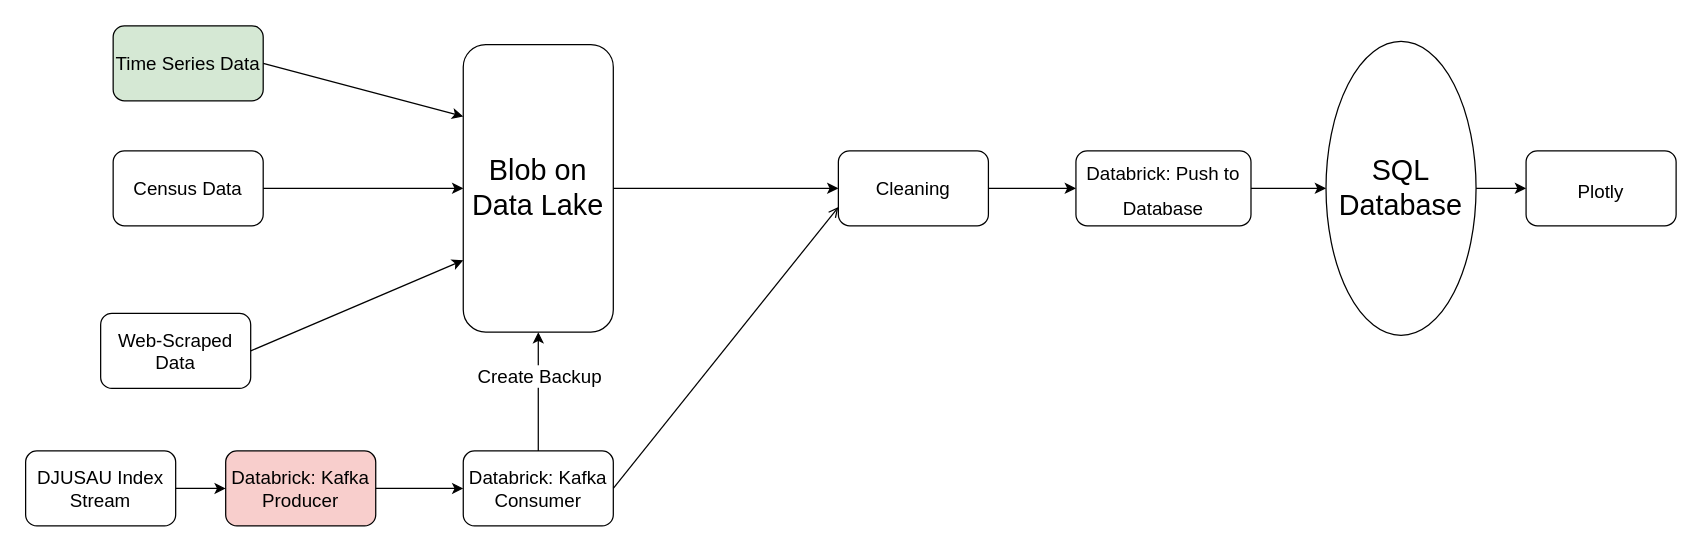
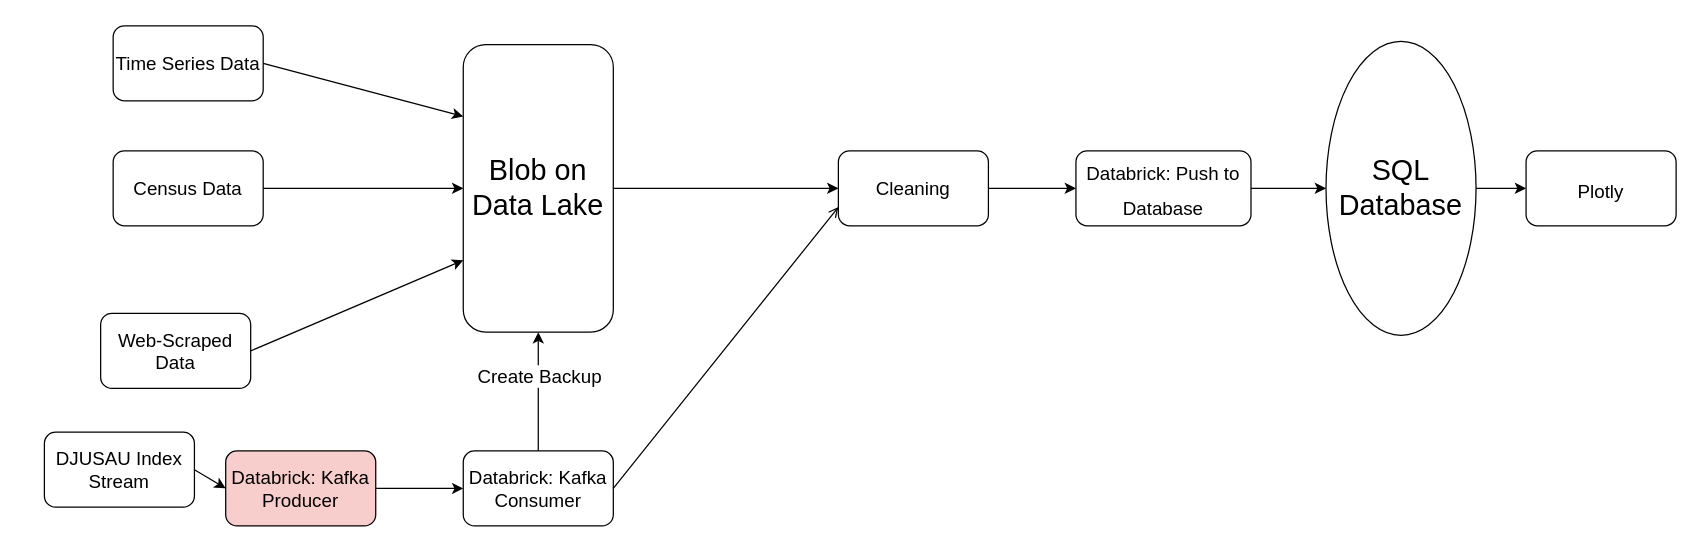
- <mxCell id="2" value="&lt;font style=&quot;font-size: 15px;&quot;&gt;Time Series Data&lt;/font&gt;" style="rounded=1;whiteSpace=wrap;html=1;fillColor=#d5e8d4;" parent="1" vertex="1"><mxGeometry x="90" y="20" width="120" height="60" as="geometry" /></mxCell>
+ <mxCell id="2" value="&lt;font style=&quot;font-size: 15px;&quot;&gt;Time Series Data&lt;/font&gt;" style="rounded=1;whiteSpace=wrap;html=1;" parent="1" vertex="1"><mxGeometry x="90" y="20" width="120" height="60" as="geometry" /></mxCell>
- <mxCell id="11" value="DJUSAU Index Stream" style="rounded=1;whiteSpace=wrap;html=1;fontSize=15;" parent="1" vertex="1"><mxGeometry x="20" y="360" width="120" height="60" as="geometry" /></mxCell>
+ <mxCell id="11" value="DJUSAU Index Stream" style="rounded=1;whiteSpace=wrap;html=1;fontSize=15;" parent="1" vertex="1"><mxGeometry x="35" y="345" width="120" height="60" as="geometry" /></mxCell>
